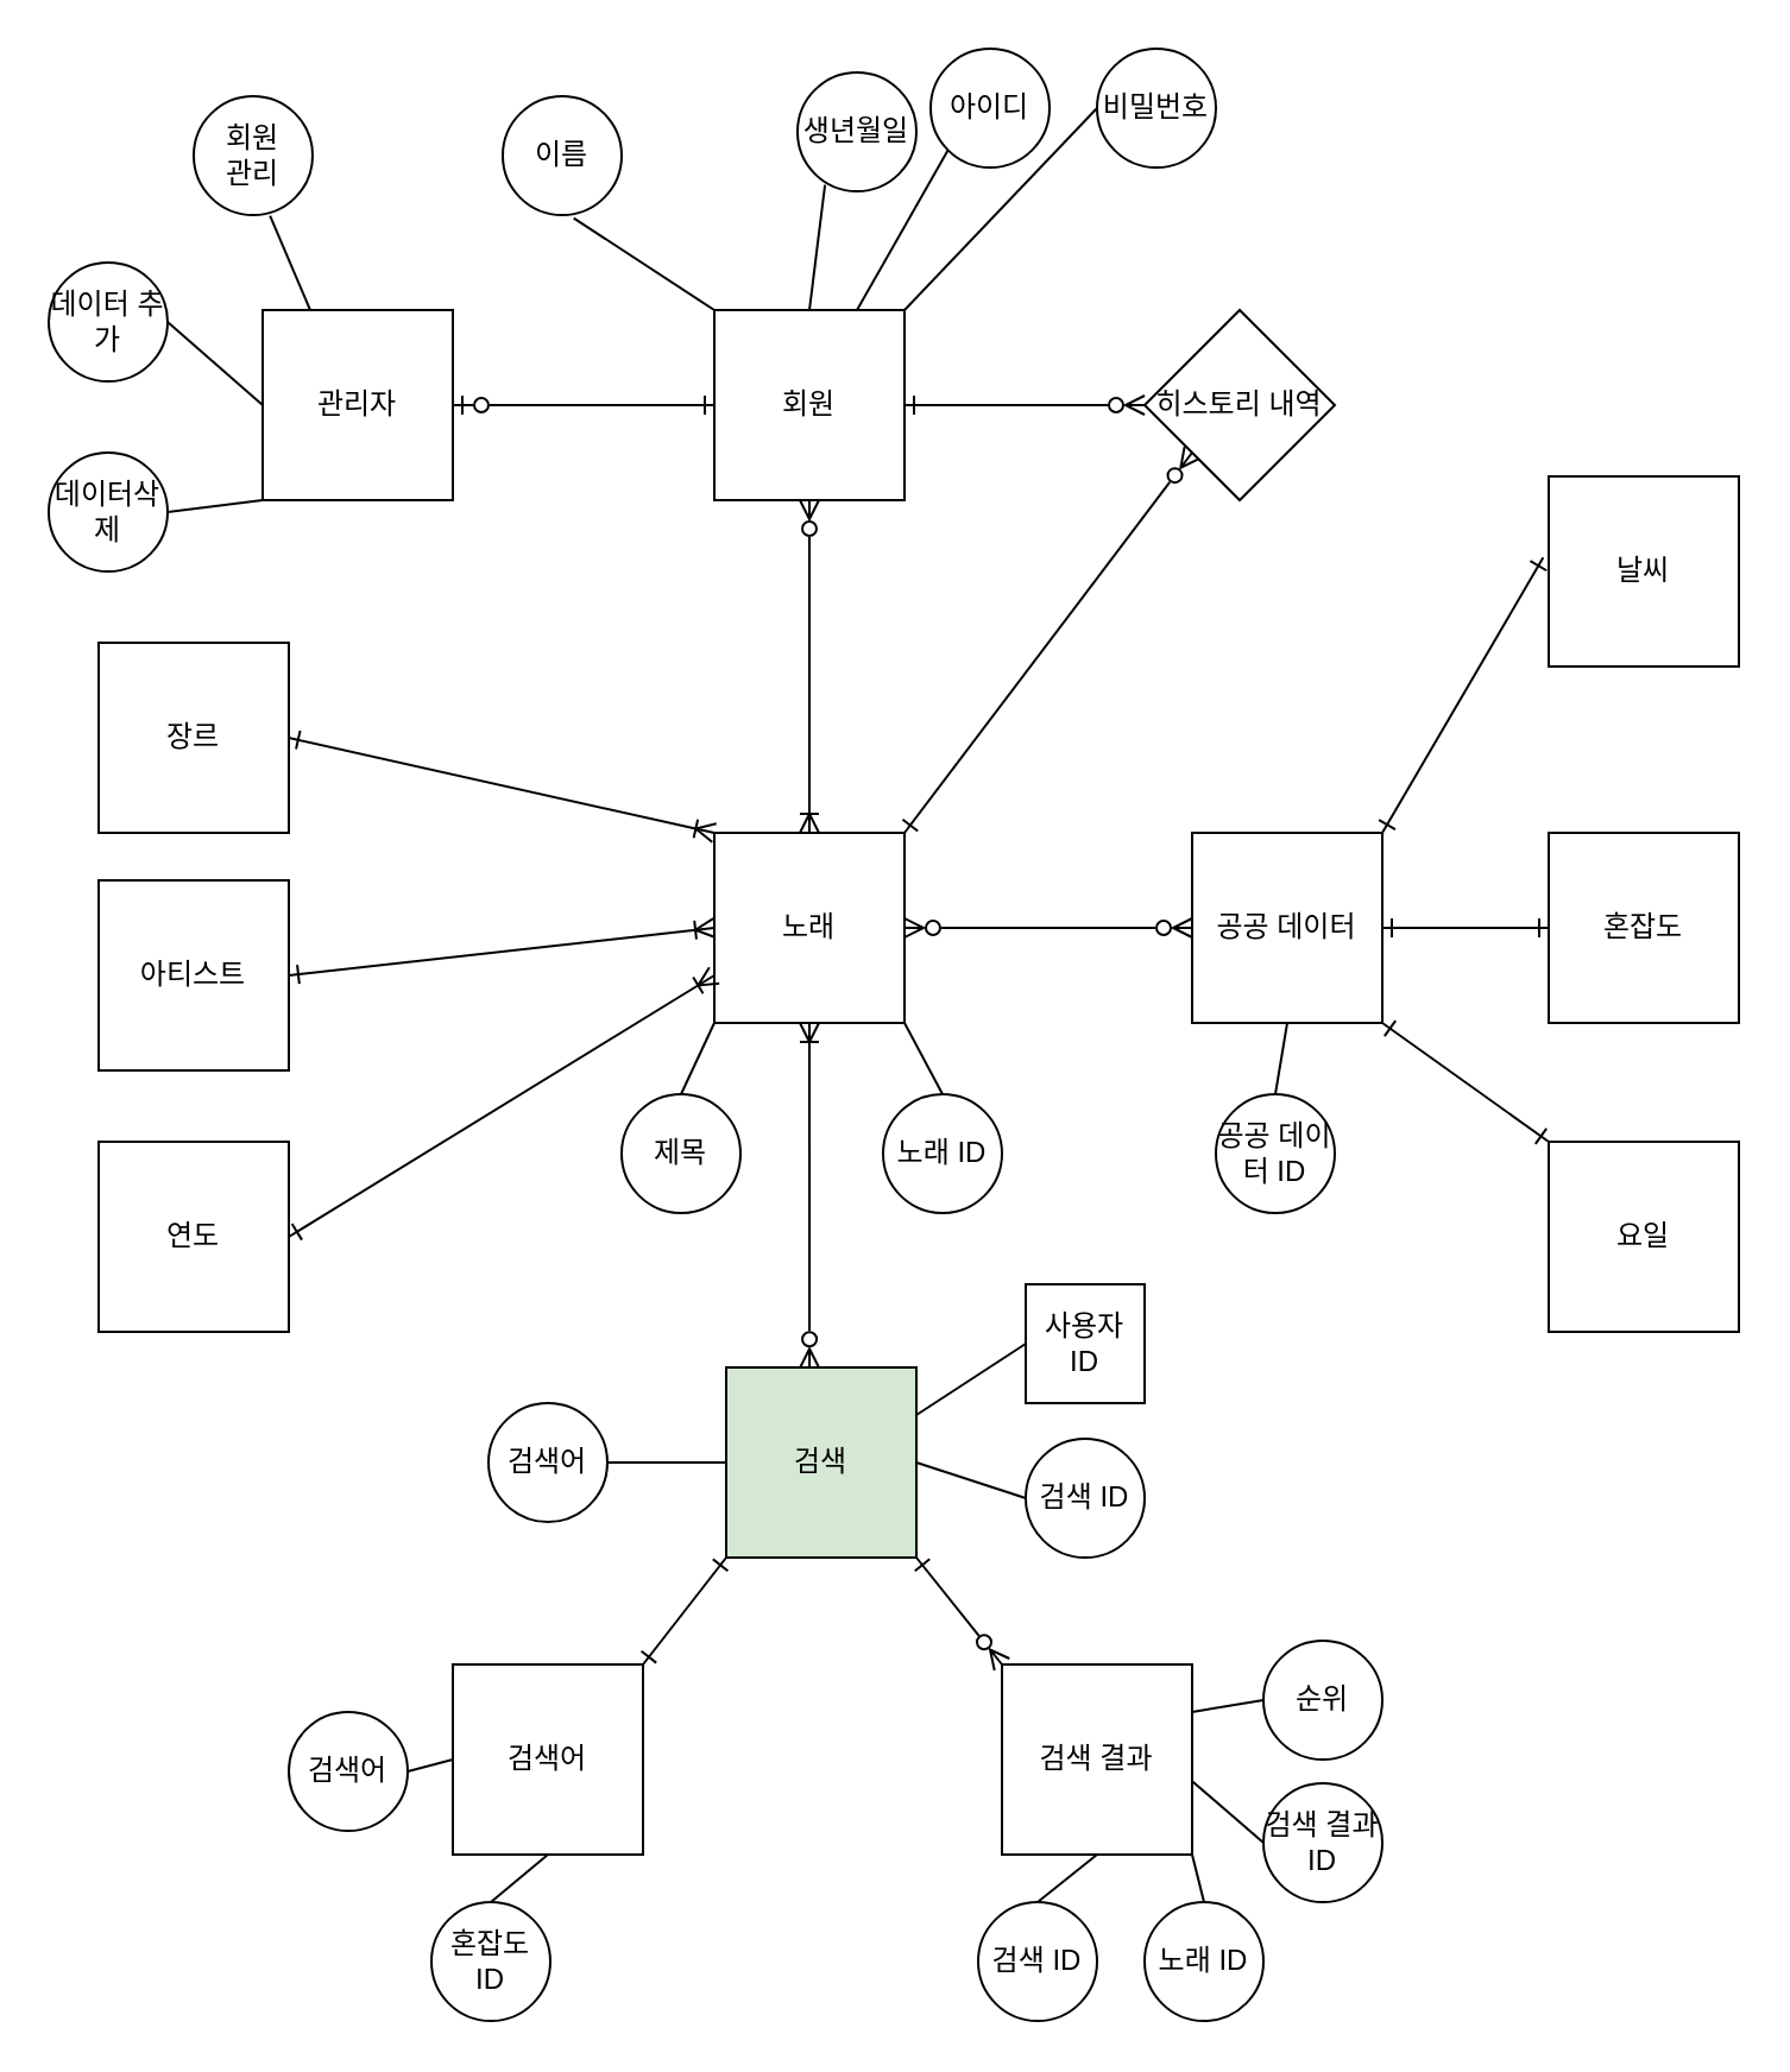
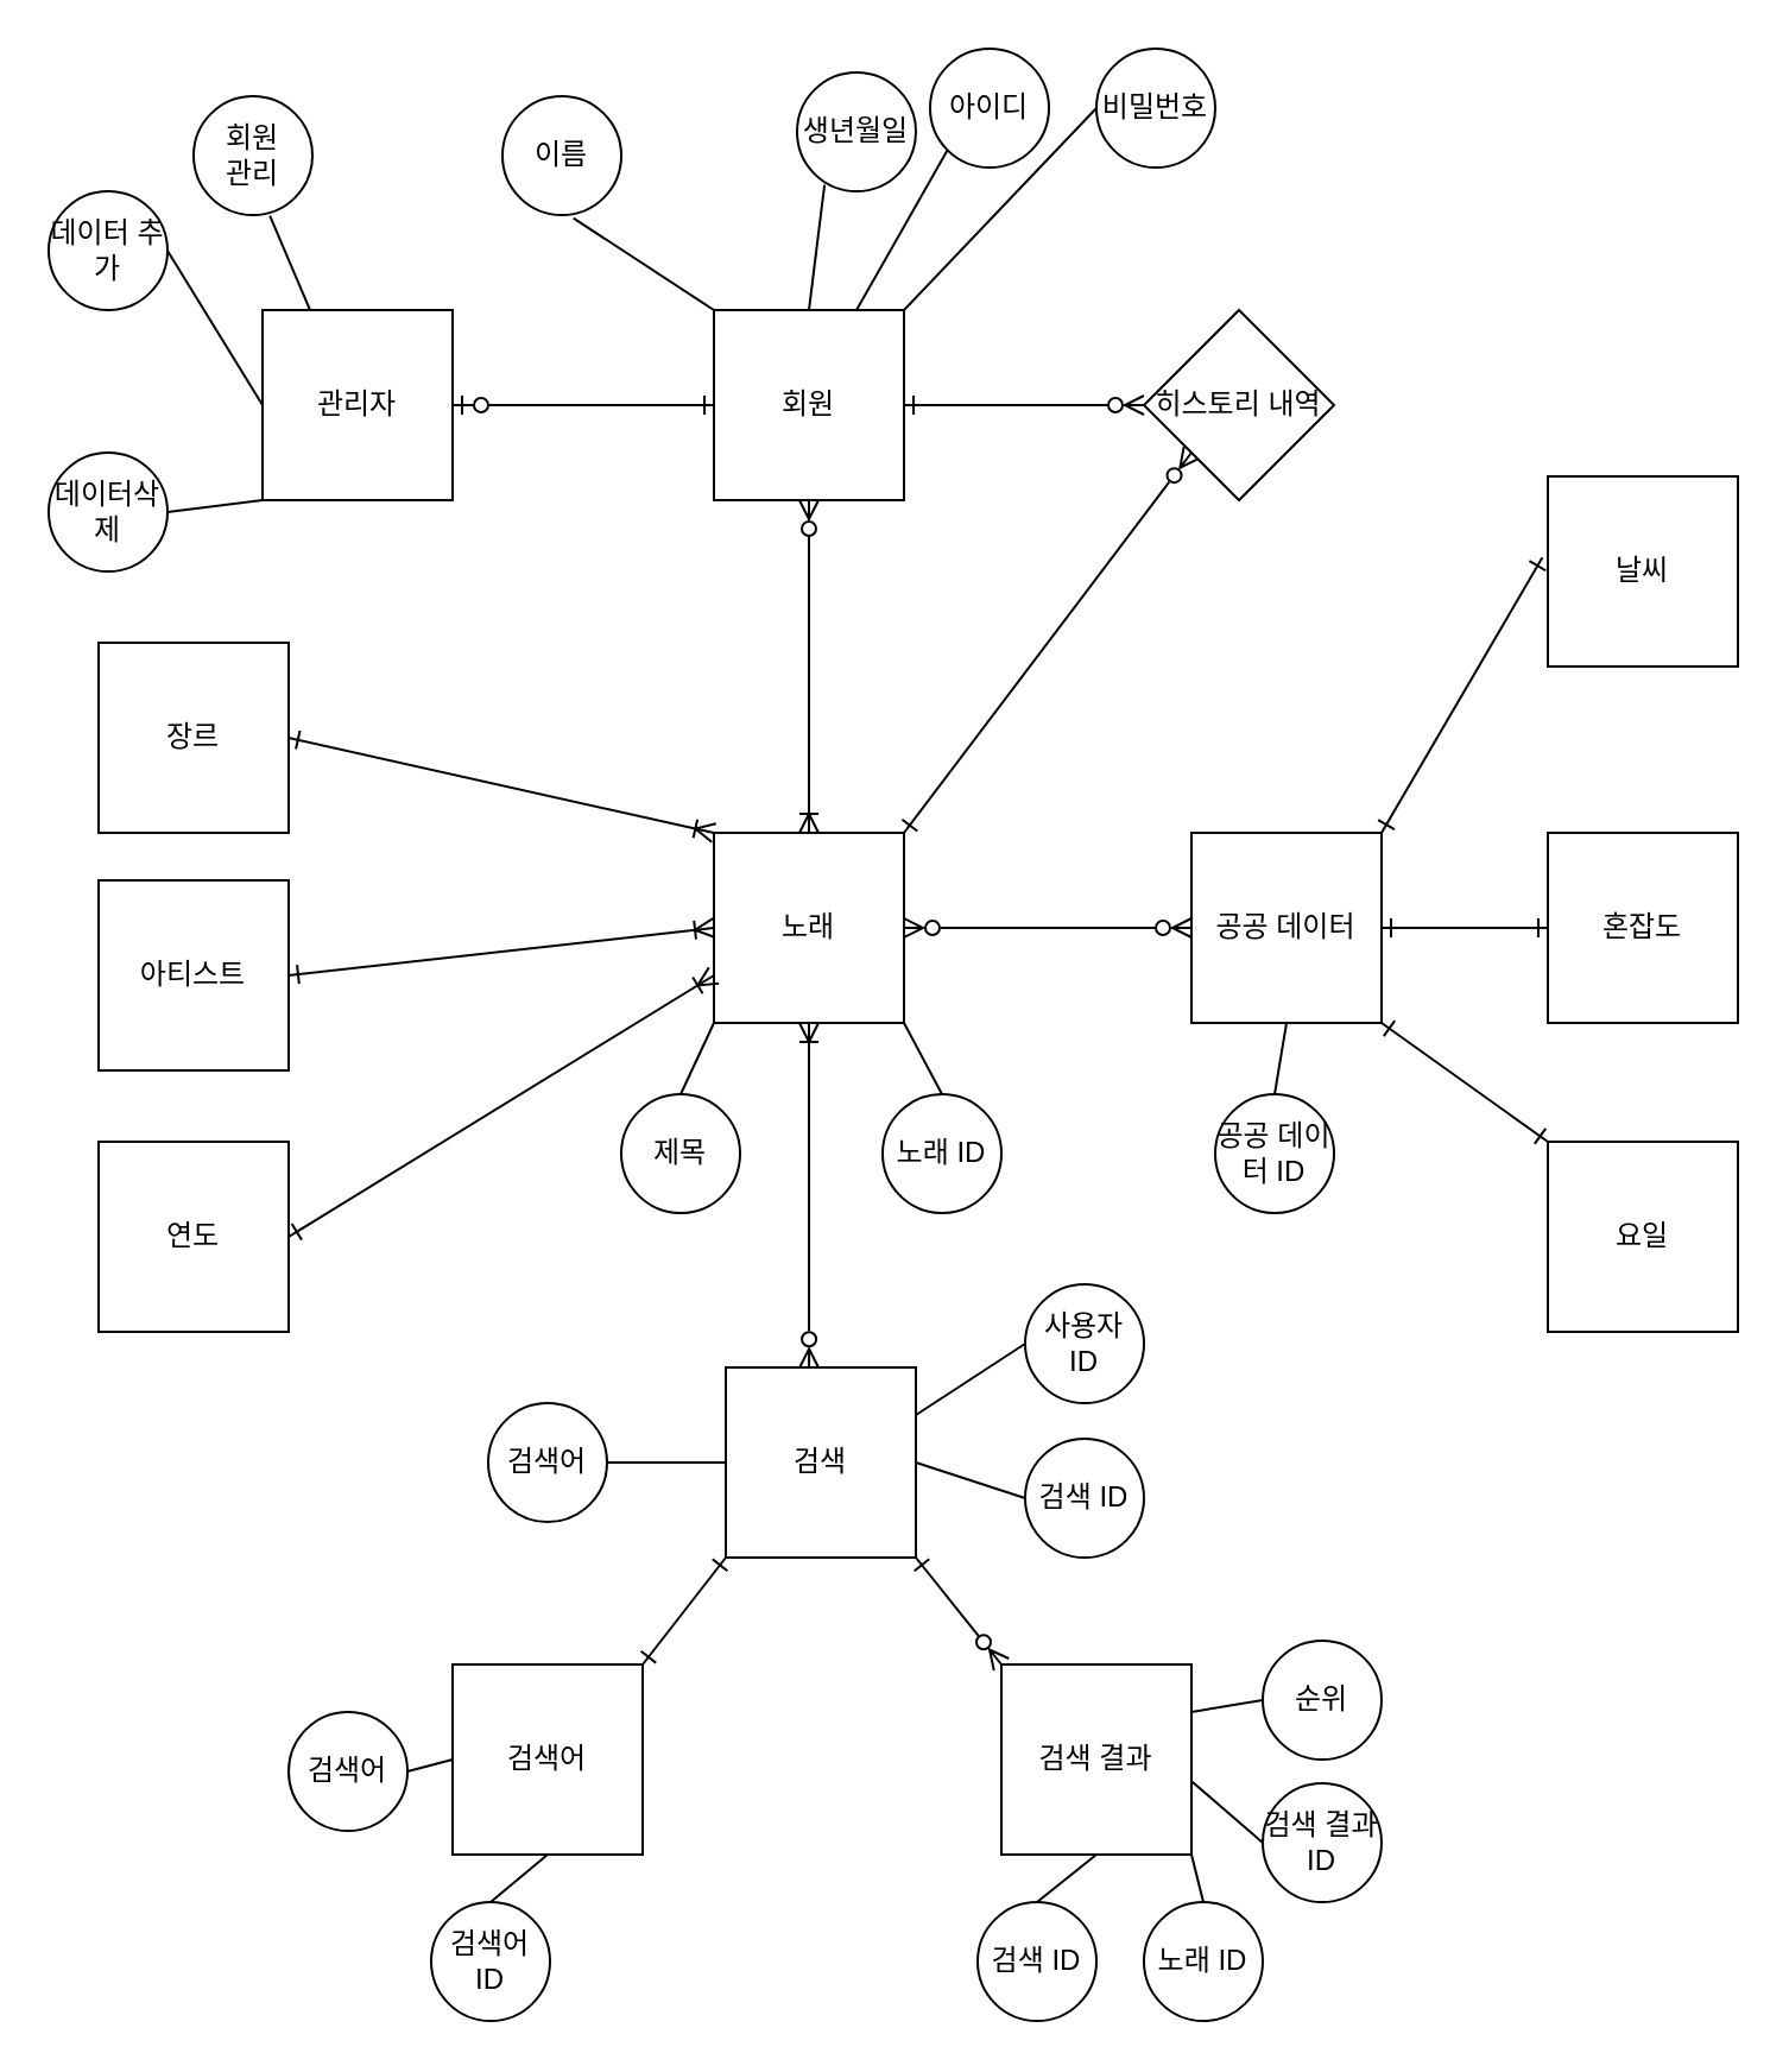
- <mxCell id="40" value="데이터 추가" style="ellipse;whiteSpace=wrap;html=1;aspect=fixed;" parent="1" vertex="1"><mxGeometry x="20" y="110" width="50" height="50" as="geometry" /></mxCell>
+ <mxCell id="40" value="데이터 추가" style="ellipse;whiteSpace=wrap;html=1;aspect=fixed;" parent="1" vertex="1"><mxGeometry x="20" y="80" width="50" height="50" as="geometry" /></mxCell>
- <mxCell id="54" value="사용자 ID" style="whiteSpace=wrap;html=1;aspect=fixed;rounded=0;" parent="1" vertex="1"><mxGeometry x="431" y="540" width="50" height="50" as="geometry" /></mxCell>
+ <mxCell id="54" value="사용자 ID" style="ellipse;whiteSpace=wrap;html=1;aspect=fixed;" parent="1" vertex="1"><mxGeometry x="431" y="540" width="50" height="50" as="geometry" /></mxCell>
- <mxCell id="47" value="검색" style="whiteSpace=wrap;html=1;aspect=fixed;fillColor=#d5e8d4;" parent="1" vertex="1"><mxGeometry x="305" y="575" width="80" height="80" as="geometry" /></mxCell>
+ <mxCell id="47" value="검색" style="whiteSpace=wrap;html=1;aspect=fixed;" parent="1" vertex="1"><mxGeometry x="305" y="575" width="80" height="80" as="geometry" /></mxCell>
- <mxCell id="58" value="혼잡도 ID" style="ellipse;whiteSpace=wrap;html=1;aspect=fixed;" parent="1" vertex="1"><mxGeometry x="181" y="800" width="50" height="50" as="geometry" /></mxCell>
+ <mxCell id="58" value="검색어 ID" style="ellipse;whiteSpace=wrap;html=1;aspect=fixed;" parent="1" vertex="1"><mxGeometry x="181" y="800" width="50" height="50" as="geometry" /></mxCell>
